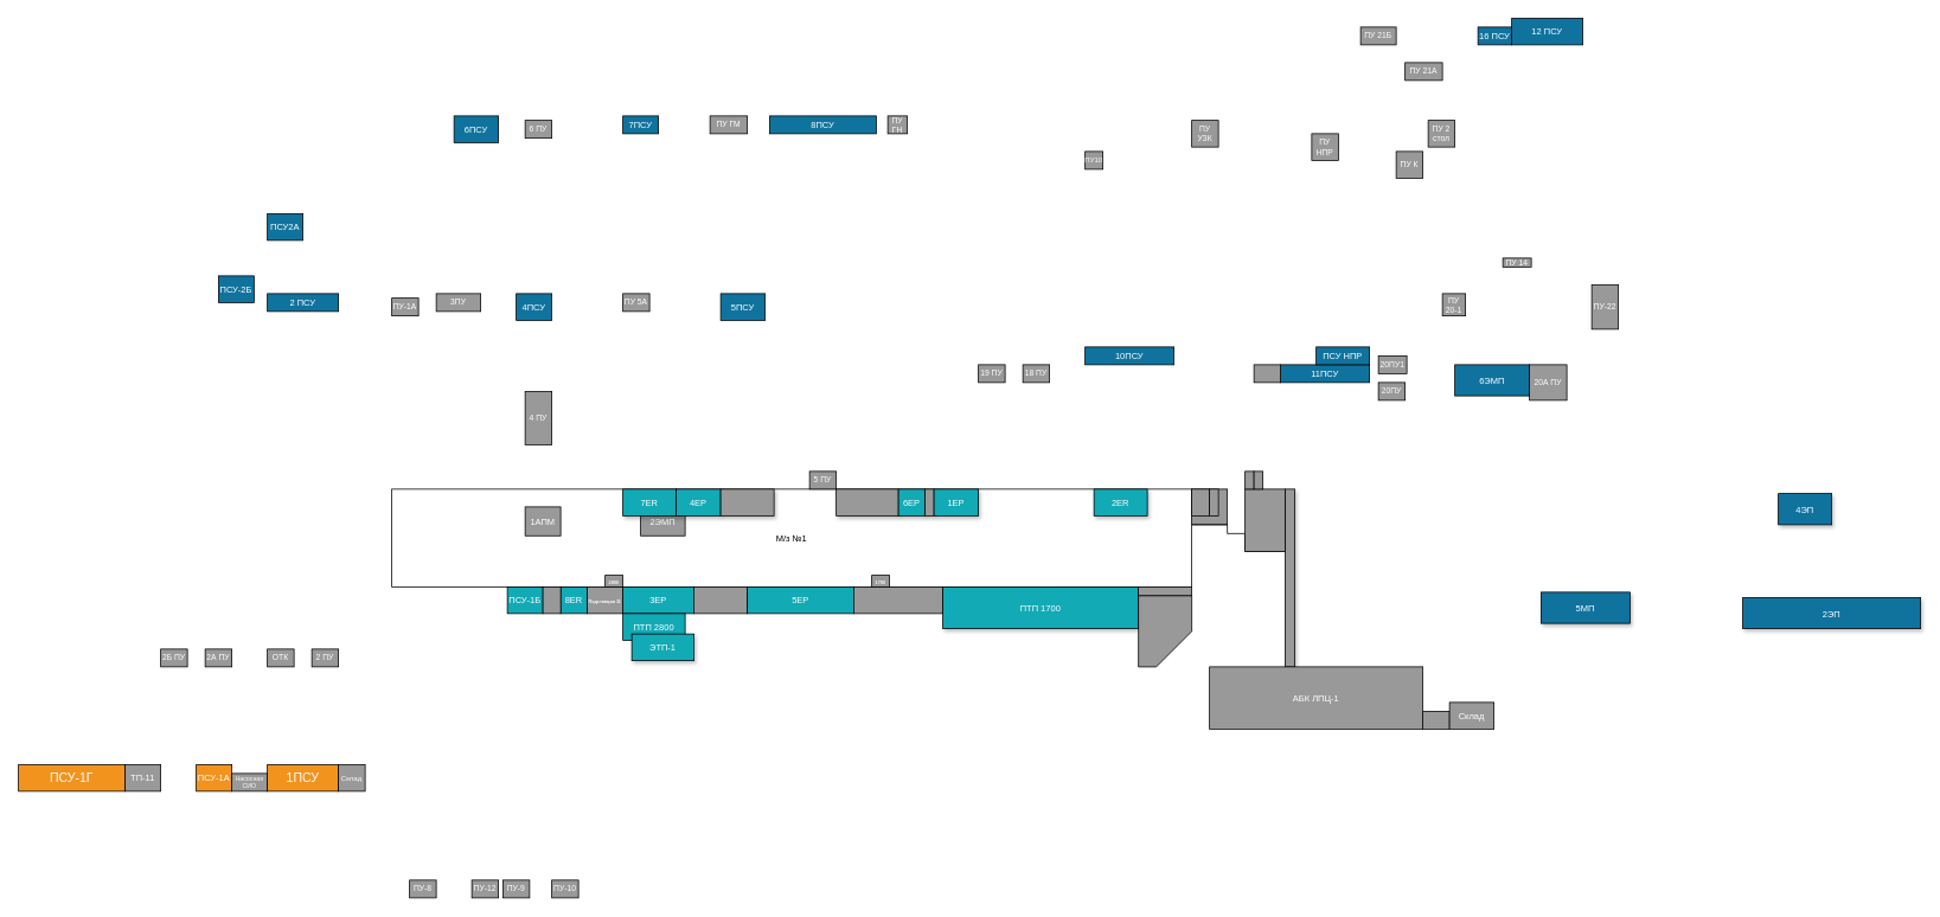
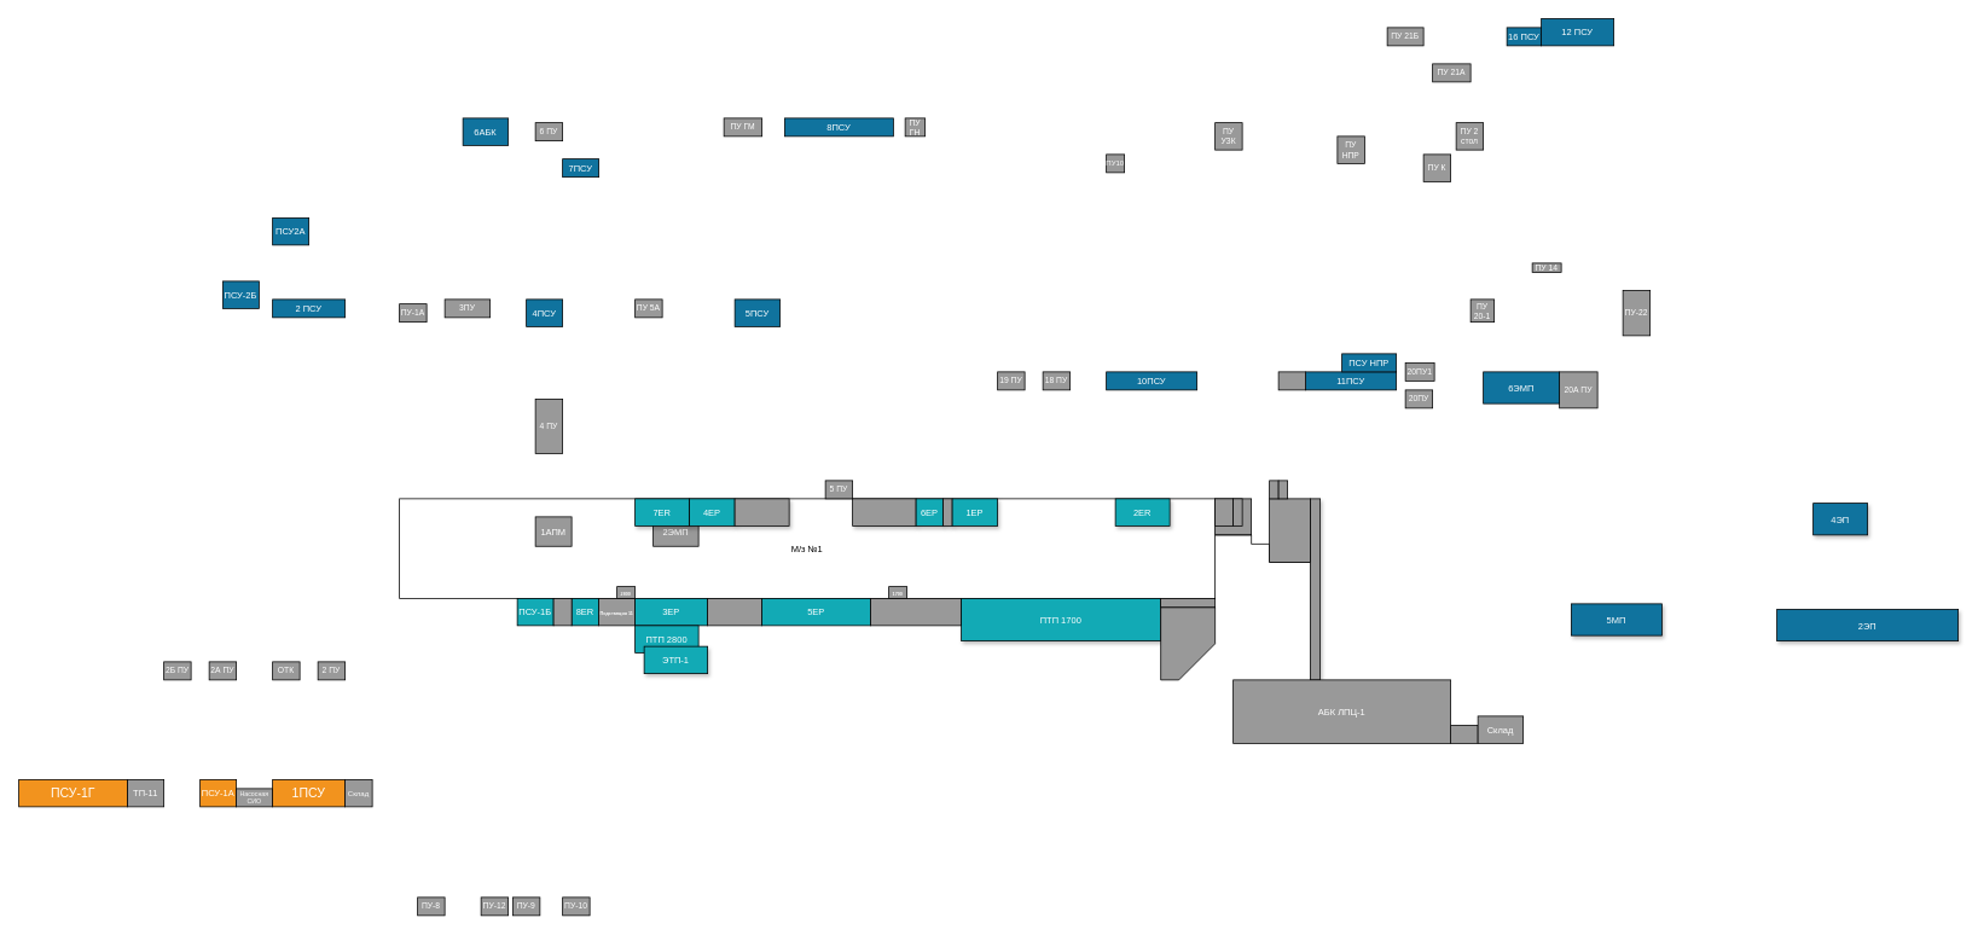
- <mxCell id="64" value="7ПСУ" style="whiteSpace=wrap;rounded=0;shadow=0;fillColor=#10739E;strokeColor=default;fontColor=#FFFFFF;fontStyle=0;fontSize=10;" vertex="1" parent="1"><mxGeometry x="700" y="130" width="40" height="20" as="geometry" /></mxCell>
+ <mxCell id="64" value="7ПСУ" style="whiteSpace=wrap;rounded=0;shadow=0;fillColor=#10739E;strokeColor=default;fontColor=#FFFFFF;fontStyle=0;fontSize=10;" vertex="1" parent="1"><mxGeometry x="620" y="175" width="40" height="20" as="geometry" /></mxCell>
- <mxCell id="67" value="6ПСУ" style="whiteSpace=wrap;rounded=0;shadow=0;fillColor=#10739E;strokeColor=default;fontColor=#FFFFFF;fontStyle=0;fontSize=10;" vertex="1" parent="1"><mxGeometry x="510" y="130" width="50" height="30" as="geometry" /></mxCell>
+ <mxCell id="67" value="6АБК" style="whiteSpace=wrap;rounded=0;shadow=0;fillColor=#10739E;strokeColor=default;fontColor=#FFFFFF;fontStyle=0;fontSize=10;" vertex="1" parent="1"><mxGeometry x="510" y="130" width="50" height="30" as="geometry" /></mxCell>
- <mxCell id="51" value="10ПСУ" style="whiteSpace=wrap;rounded=0;shadow=0;fillColor=#10739E;strokeColor=default;fontColor=#FFFFFF;fontStyle=0;fontSize=10;" vertex="1" parent="1"><mxGeometry x="1220" y="390" width="100" height="20" as="geometry" /></mxCell>
+ <mxCell id="51" value="10ПСУ" style="whiteSpace=wrap;rounded=0;shadow=0;fillColor=#10739E;strokeColor=default;fontColor=#FFFFFF;fontStyle=0;fontSize=10;" vertex="1" parent="1"><mxGeometry x="1220" y="410" width="100" height="20" as="geometry" /></mxCell>
